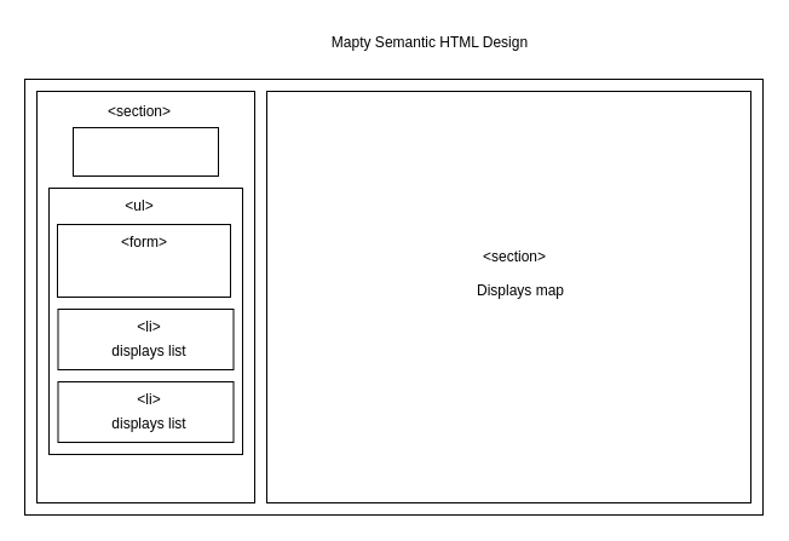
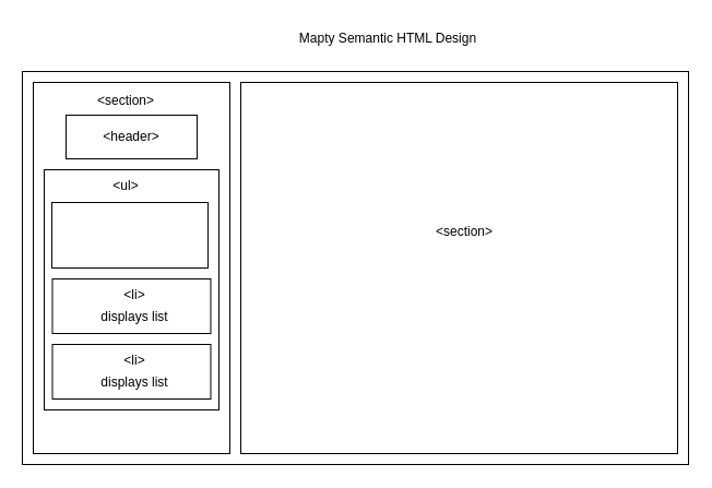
+ <mxCell id="7" value="&amp;lt;header&amp;gt;" style="text;html=1;strokeColor=none;fillColor=none;align=center;verticalAlign=middle;whiteSpace=wrap;rounded=0;" vertex="1" parent="1"><mxGeometry x="90" y="110" width="60" height="30" as="geometry" /></mxCell>
- <mxCell id="23" value="&amp;lt;form&amp;gt;" style="text;html=1;strokeColor=none;fillColor=none;align=center;verticalAlign=middle;whiteSpace=wrap;rounded=0;fontFamily=Helvetica;fontSize=12;" vertex="1" parent="21"><mxGeometry x="44.688" width="53.625" height="30" as="geometry" /></mxCell>
- <mxCell id="9" value="Displays map" style="text;html=1;strokeColor=none;fillColor=none;align=center;verticalAlign=middle;whiteSpace=wrap;rounded=0;" vertex="1" parent="1"><mxGeometry x="380" y="225" width="100" height="30" as="geometry" /></mxCell>
